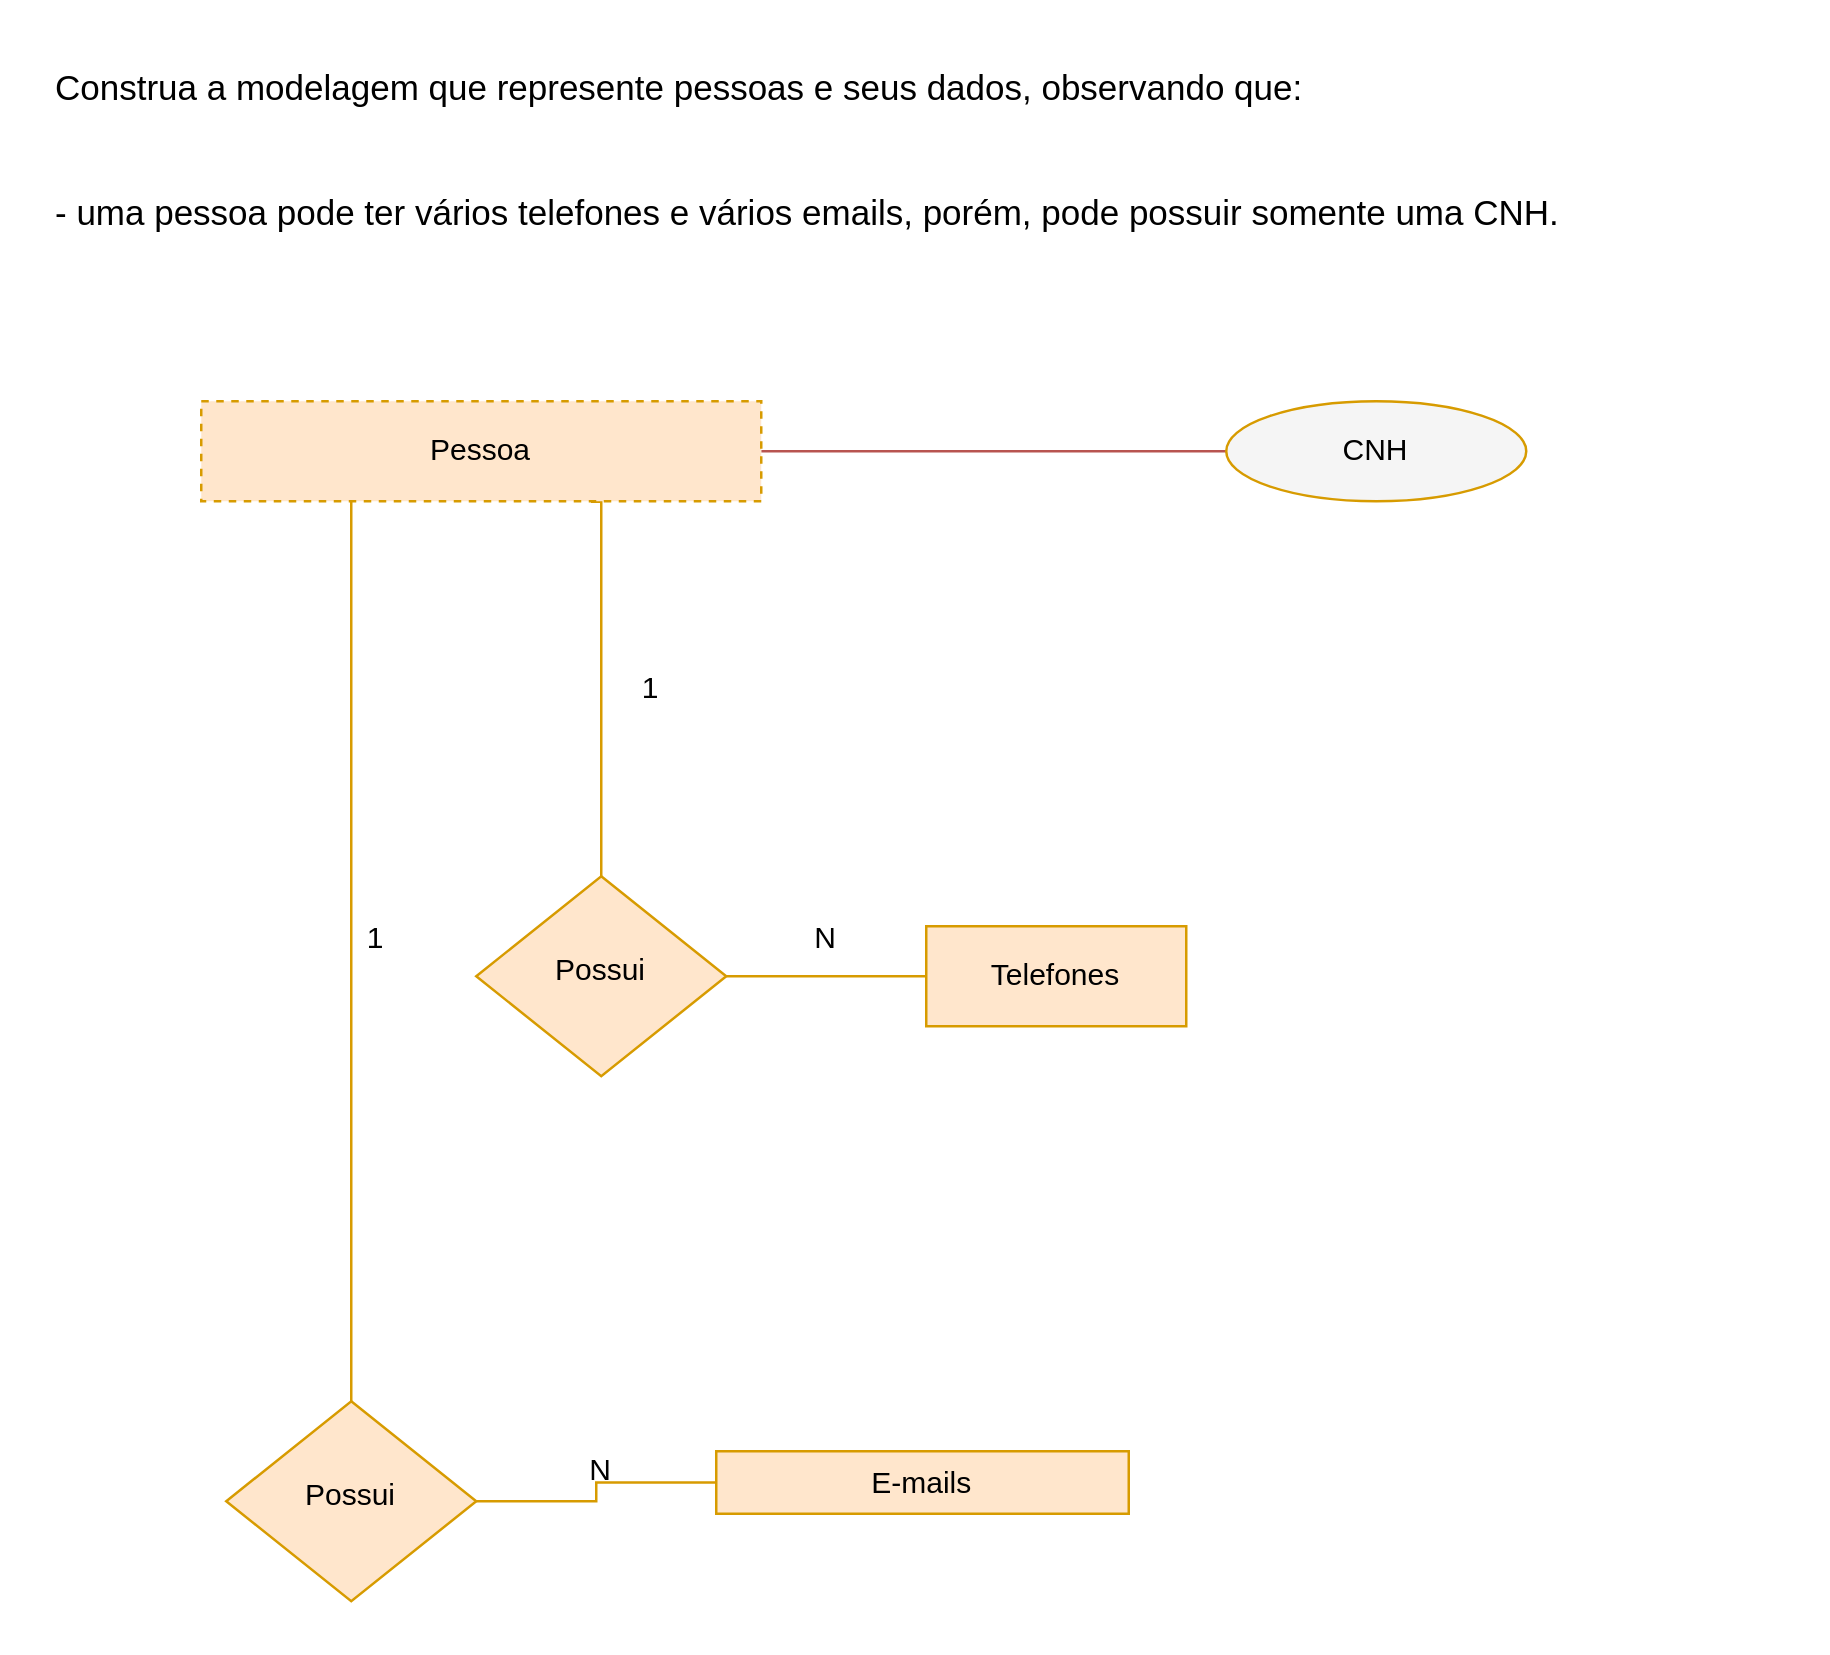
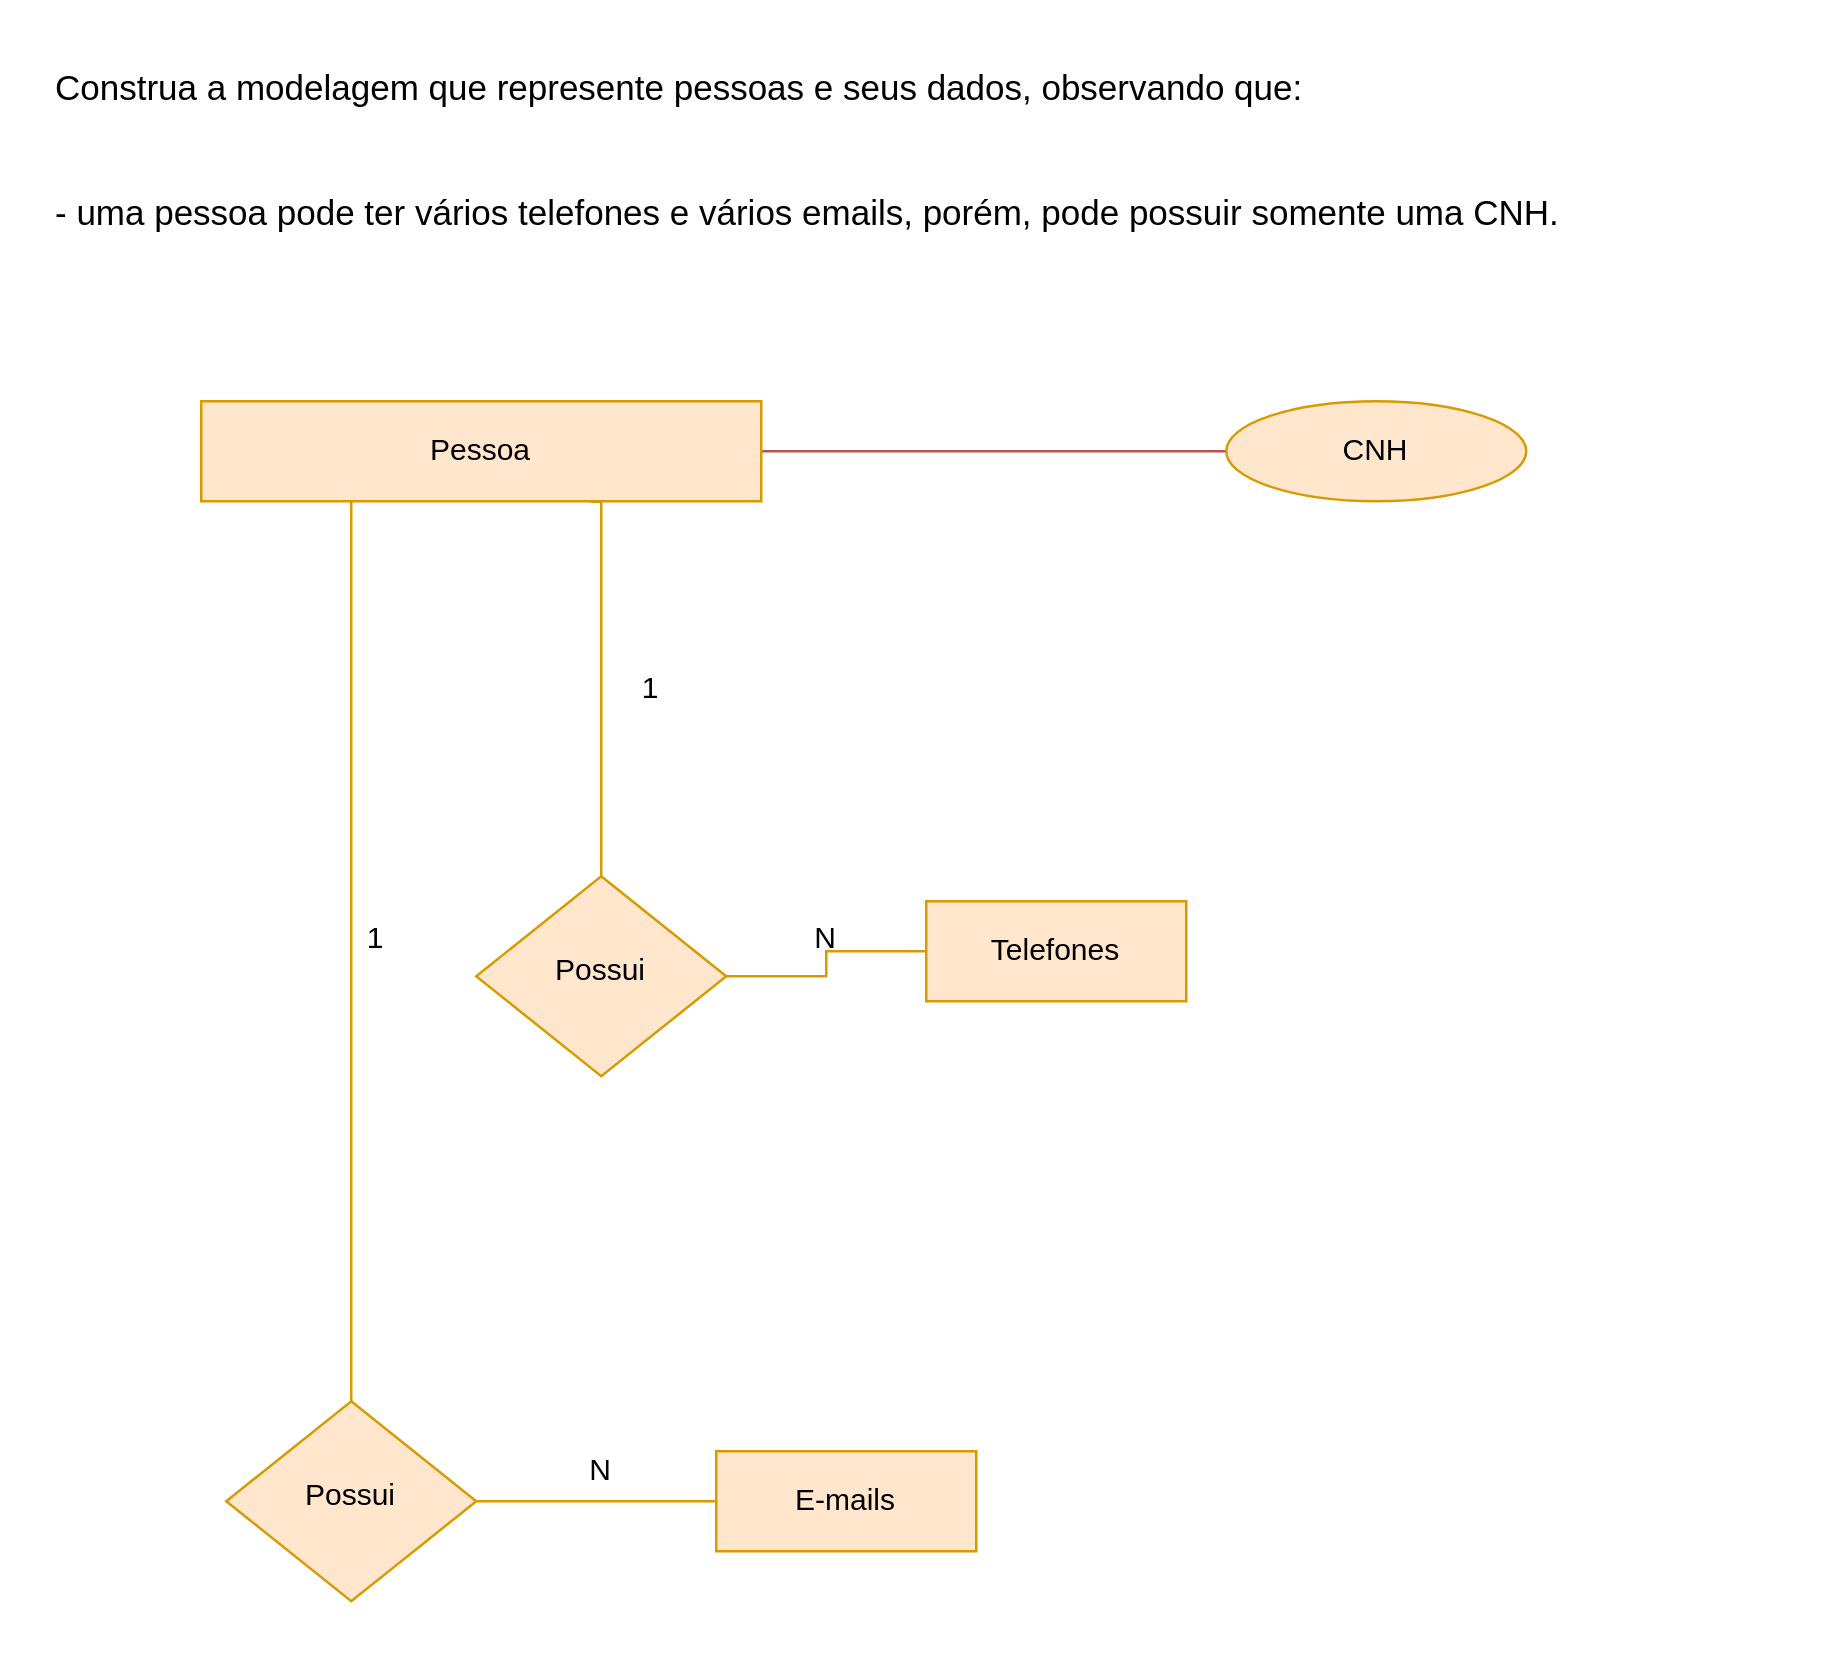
- <mxCell id="4" value="Pessoa" style="rounded=0;whiteSpace=wrap;html=1;fontSize=12;glass=0;strokeWidth=1;shadow=0;fillColor=#ffe6cc;strokeColor=#d79b00;dashed=1;" vertex="1" parent="1"><mxGeometry x="80" y="160" width="224" height="40" as="geometry" /></mxCell>
+ <mxCell id="4" value="Pessoa" style="rounded=0;whiteSpace=wrap;html=1;fontSize=12;glass=0;strokeWidth=1;shadow=0;fillColor=#ffe6cc;strokeColor=#d79b00;" vertex="1" parent="1"><mxGeometry x="80" y="160" width="224" height="40" as="geometry" /></mxCell>
- <mxCell id="5" value="CNH" style="ellipse;whiteSpace=wrap;html=1;fontSize=12;glass=0;strokeWidth=1;shadow=0;fillColor=#f5f5f5;strokeColor=#d79b00;" vertex="1" parent="1"><mxGeometry x="490" y="160" width="120" height="40" as="geometry" /></mxCell>
+ <mxCell id="5" value="CNH" style="ellipse;whiteSpace=wrap;html=1;;fontSize=12;glass=0;strokeWidth=1;shadow=0;fillColor=#ffe6cc;strokeColor=#d79b00;" vertex="1" parent="1"><mxGeometry x="490" y="160" width="120" height="40" as="geometry" /></mxCell>
- <mxCell id="7" value="Telefones" style="rounded=0;whiteSpace=wrap;html=1;fontSize=12;glass=0;strokeWidth=1;shadow=0;fillColor=#ffe6cc;strokeColor=#d79b00;" vertex="1" parent="1"><mxGeometry x="370" y="370" width="104" height="40" as="geometry" /></mxCell>
+ <mxCell id="7" value="Telefones" style="rounded=0;whiteSpace=wrap;html=1;fontSize=12;glass=0;strokeWidth=1;shadow=0;fillColor=#ffe6cc;strokeColor=#d79b00;" vertex="1" parent="1"><mxGeometry x="370" y="360" width="104" height="40" as="geometry" /></mxCell>
- <mxCell id="11" value="E-mails" style="rounded=0;whiteSpace=wrap;html=1;fontSize=12;glass=0;strokeWidth=1;shadow=0;fillColor=#ffe6cc;strokeColor=#d79b00;" vertex="1" parent="1"><mxGeometry x="286" y="580" width="165" height="25" as="geometry" /></mxCell>
+ <mxCell id="11" value="E-mails" style="rounded=0;whiteSpace=wrap;html=1;fontSize=12;glass=0;strokeWidth=1;shadow=0;fillColor=#ffe6cc;strokeColor=#d79b00;" vertex="1" parent="1"><mxGeometry x="286" y="580" width="104" height="40" as="geometry" /></mxCell>
